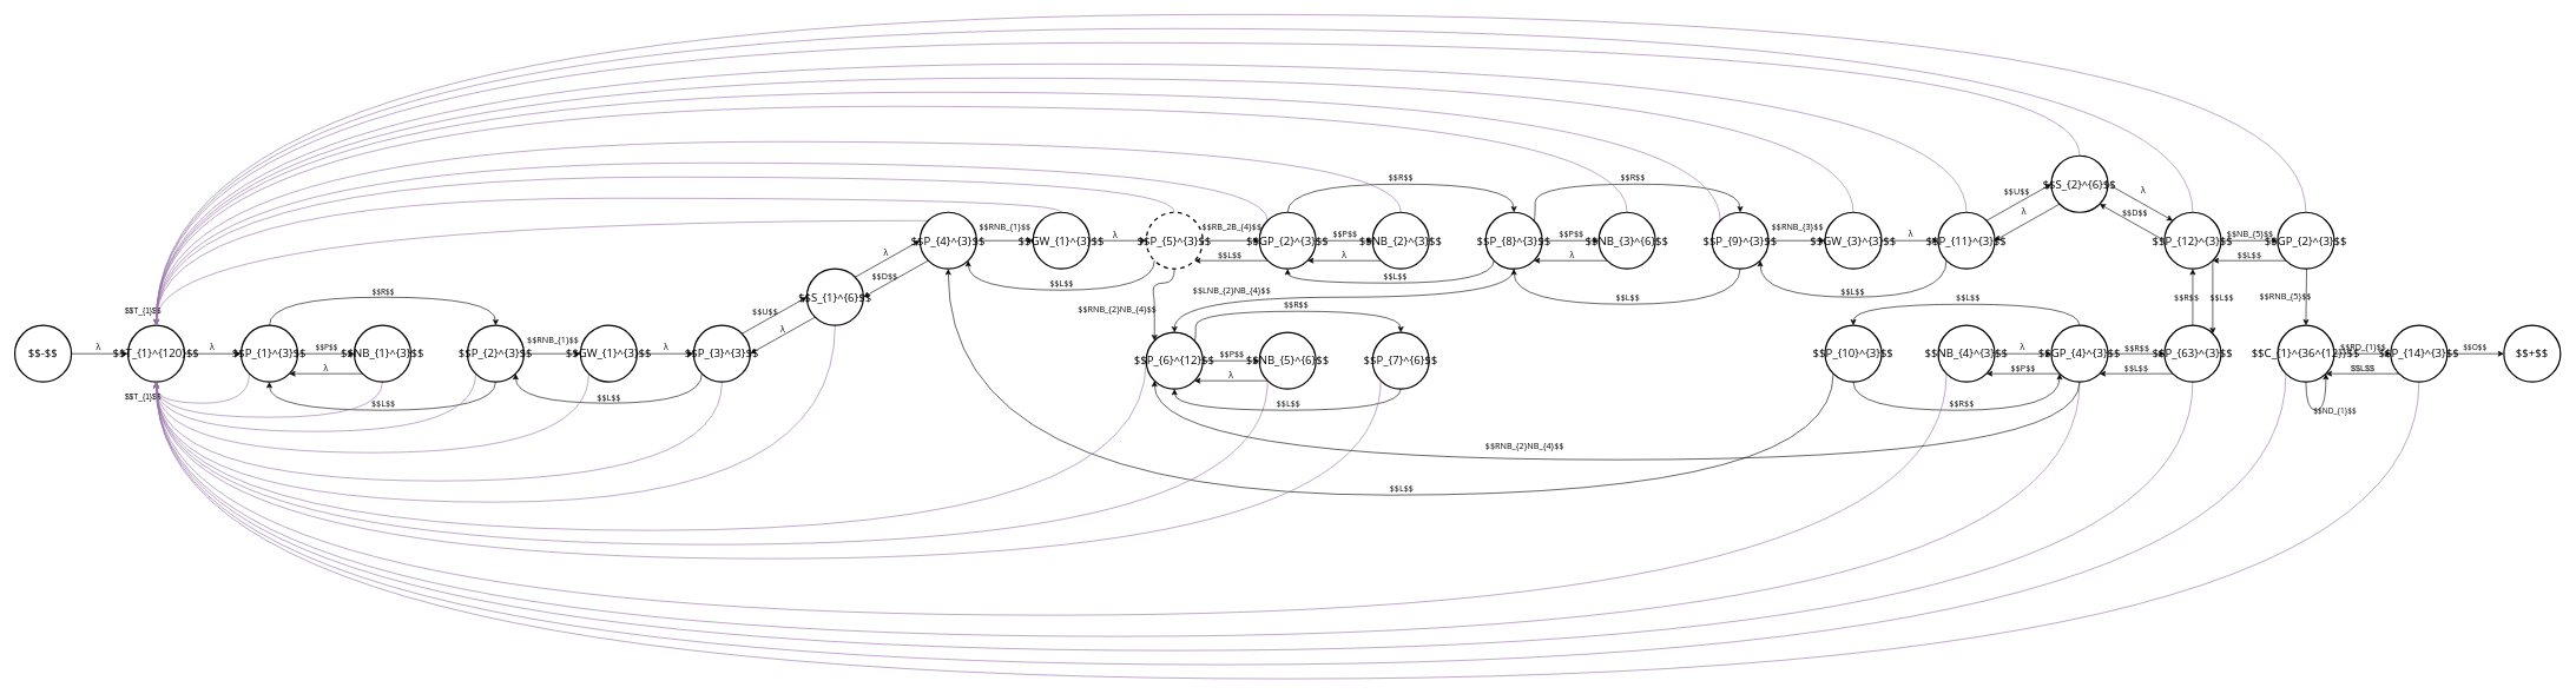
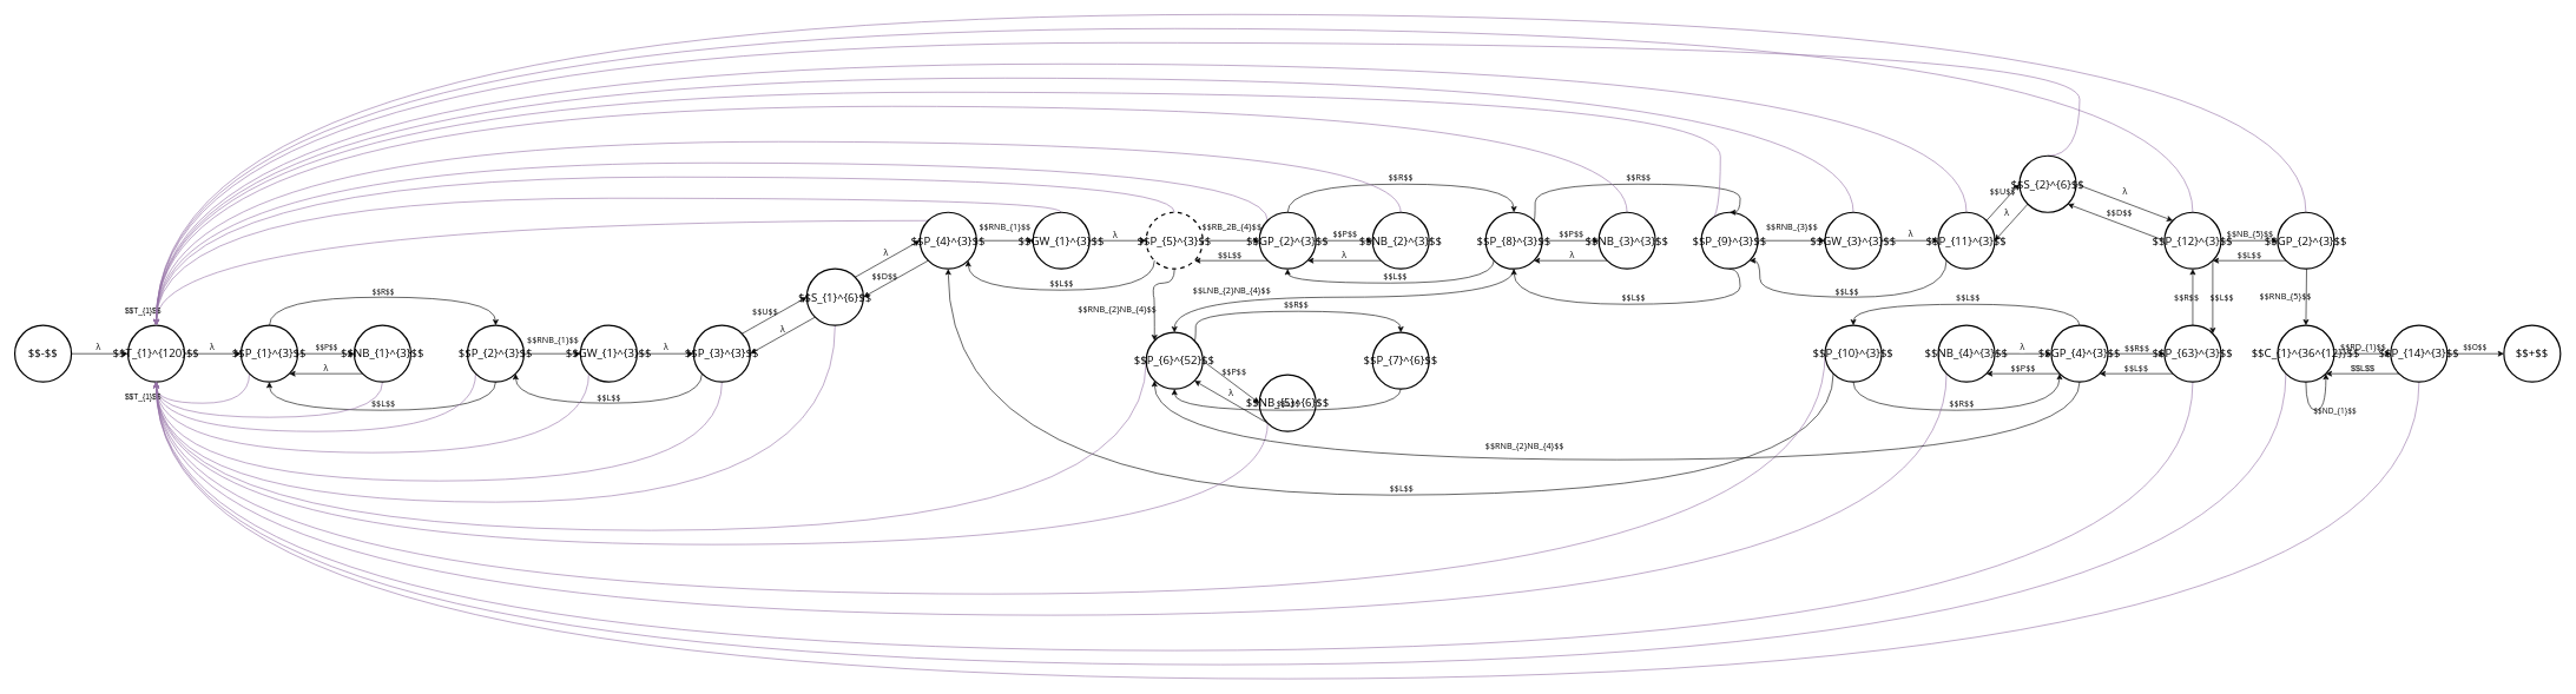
- <mxCell id="98" value="$$S_{2}^{6}$$" style="ellipse;whiteSpace=wrap;html=1;aspect=fixed;fillColor=none;fontSize=16;fontFamily=Open Sans;strokeWidth=2;" parent="1" vertex="1"><mxGeometry x="2900" y="220" width="80" height="80" as="geometry" /></mxCell>
+ <mxCell id="98" value="$$S_{2}^{6}$$" style="ellipse;whiteSpace=wrap;html=1;aspect=fixed;fillColor=none;fontSize=16;fontFamily=Open Sans;strokeWidth=2;" parent="1" vertex="1"><mxGeometry x="2855" y="220" width="80" height="80" as="geometry" /></mxCell>
- <mxCell id="84" value="$$NB_{3}^{6}$$" style="ellipse;whiteSpace=wrap;html=1;aspect=fixed;fillColor=none;fontSize=16;fontFamily=Open Sans;strokeWidth=2;" parent="1" vertex="1"><mxGeometry x="2260" y="300" width="80" height="80" as="geometry" /></mxCell>
+ <mxCell id="84" value="$$NB_{3}^{3}$$" style="ellipse;whiteSpace=wrap;html=1;aspect=fixed;fillColor=none;fontSize=16;fontFamily=Open Sans;strokeWidth=2;" parent="1" vertex="1"><mxGeometry x="2260" y="300" width="80" height="80" as="geometry" /></mxCell>
- <mxCell id="92" value="$$P_{9}^{3}$$" style="ellipse;whiteSpace=wrap;html=1;aspect=fixed;fillColor=none;fontSize=16;fontFamily=Open Sans;strokeWidth=2;" parent="1" vertex="1"><mxGeometry x="2420" y="300" width="80" height="80" as="geometry" /></mxCell>
+ <mxCell id="92" value="$$P_{9}^{3}$$" style="ellipse;whiteSpace=wrap;html=1;aspect=fixed;fillColor=none;fontSize=16;fontFamily=Open Sans;strokeWidth=2;" parent="1" vertex="1"><mxGeometry x="2405" y="300" width="80" height="80" as="geometry" /></mxCell>
- <mxCell id="144" value="$$P_{6}^{12}$$" style="ellipse;whiteSpace=wrap;html=1;aspect=fixed;fillColor=none;fontSize=16;fontFamily=Open Sans;strokeWidth=2;" parent="1" vertex="1"><mxGeometry x="1620" y="470" width="80" height="80" as="geometry" /></mxCell>
+ <mxCell id="144" value="$$P_{6}^{52}$$" style="ellipse;whiteSpace=wrap;html=1;aspect=fixed;fillColor=none;fontSize=16;fontFamily=Open Sans;strokeWidth=2;" parent="1" vertex="1"><mxGeometry x="1620" y="470" width="80" height="80" as="geometry" /></mxCell>
- <mxCell id="148" value="$$NB_{5}^{6}$$" style="ellipse;whiteSpace=wrap;html=1;aspect=fixed;fillColor=none;fontSize=16;fontFamily=Open Sans;strokeWidth=2;" parent="1" vertex="1"><mxGeometry x="1780" y="470" width="80" height="80" as="geometry" /></mxCell>
+ <mxCell id="148" value="$$NB_{5}^{6}$$" style="ellipse;whiteSpace=wrap;html=1;aspect=fixed;fillColor=none;fontSize=16;fontFamily=Open Sans;strokeWidth=2;" parent="1" vertex="1"><mxGeometry x="1780" y="530" width="80" height="80" as="geometry" /></mxCell>
- <mxCell id="151" style="edgeStyle=orthogonalEdgeStyle;curved=1;rounded=0;orthogonalLoop=1;jettySize=auto;html=1;exitX=0;exitY=1;exitDx=0;exitDy=0;strokeColor=#9673A6;align=center;verticalAlign=middle;fontFamily=Helvetica;fontSize=11;fontColor=default;labelBackgroundColor=default;endArrow=classic;entryX=0.5;entryY=1;entryDx=0;entryDy=0;" parent="1" source="152" target="4" edge="1"><mxGeometry relative="1" as="geometry"><mxPoint x="890" y="900" as="targetPoint" /><Array as="points"><mxPoint x="1952" y="790" /><mxPoint x="220" y="790" /></Array></mxGeometry></mxCell>
+ <mxCell id="125" style="edgeStyle=orthogonalEdgeStyle;curved=1;rounded=0;orthogonalLoop=1;jettySize=auto;html=1;exitX=0;exitY=0.5;exitDx=0;exitDy=0;entryX=0.5;entryY=1;entryDx=0;entryDy=0;strokeColor=#9673A6;align=center;verticalAlign=middle;fontFamily=Helvetica;fontSize=11;fontColor=default;labelBackgroundColor=default;endArrow=classic;" parent="1" source="126" target="4" edge="1"><mxGeometry relative="1" as="geometry"><Array as="points"><mxPoint x="2580" y="840" /><mxPoint x="220" y="840" /></Array></mxGeometry></mxCell>
- <mxCell id="137" style="edgeStyle=orthogonalEdgeStyle;curved=1;rounded=0;orthogonalLoop=1;jettySize=auto;html=1;exitX=0.5;exitY=1;exitDx=0;exitDy=0;strokeColor=#9673A6;align=center;verticalAlign=middle;fontFamily=Helvetica;fontSize=11;fontColor=default;labelBackgroundColor=default;endArrow=classic;entryX=0.5;entryY=1;entryDx=0;entryDy=0;" parent="1" source="138" target="4" edge="1"><mxGeometry relative="1" as="geometry"><mxPoint x="390" y="860" as="targetPoint" /><Array as="points"><mxPoint x="2940" y="900" /><mxPoint x="220" y="900" /></Array></mxGeometry></mxCell>
